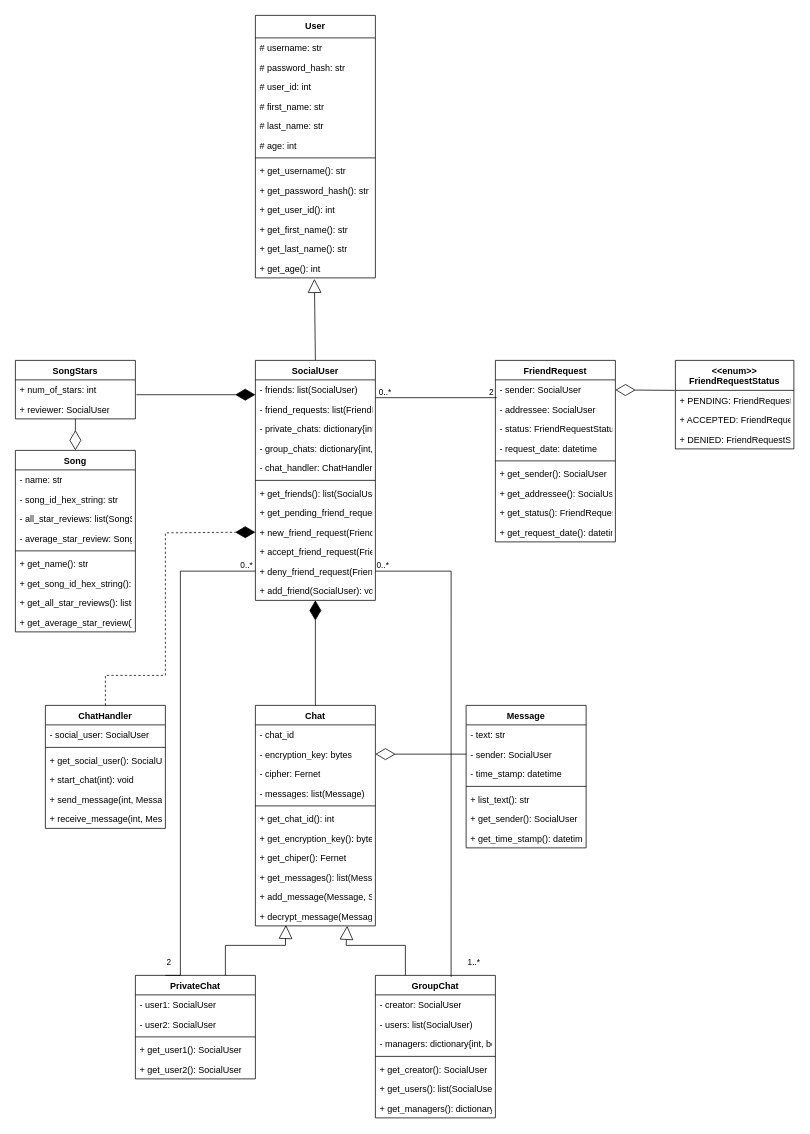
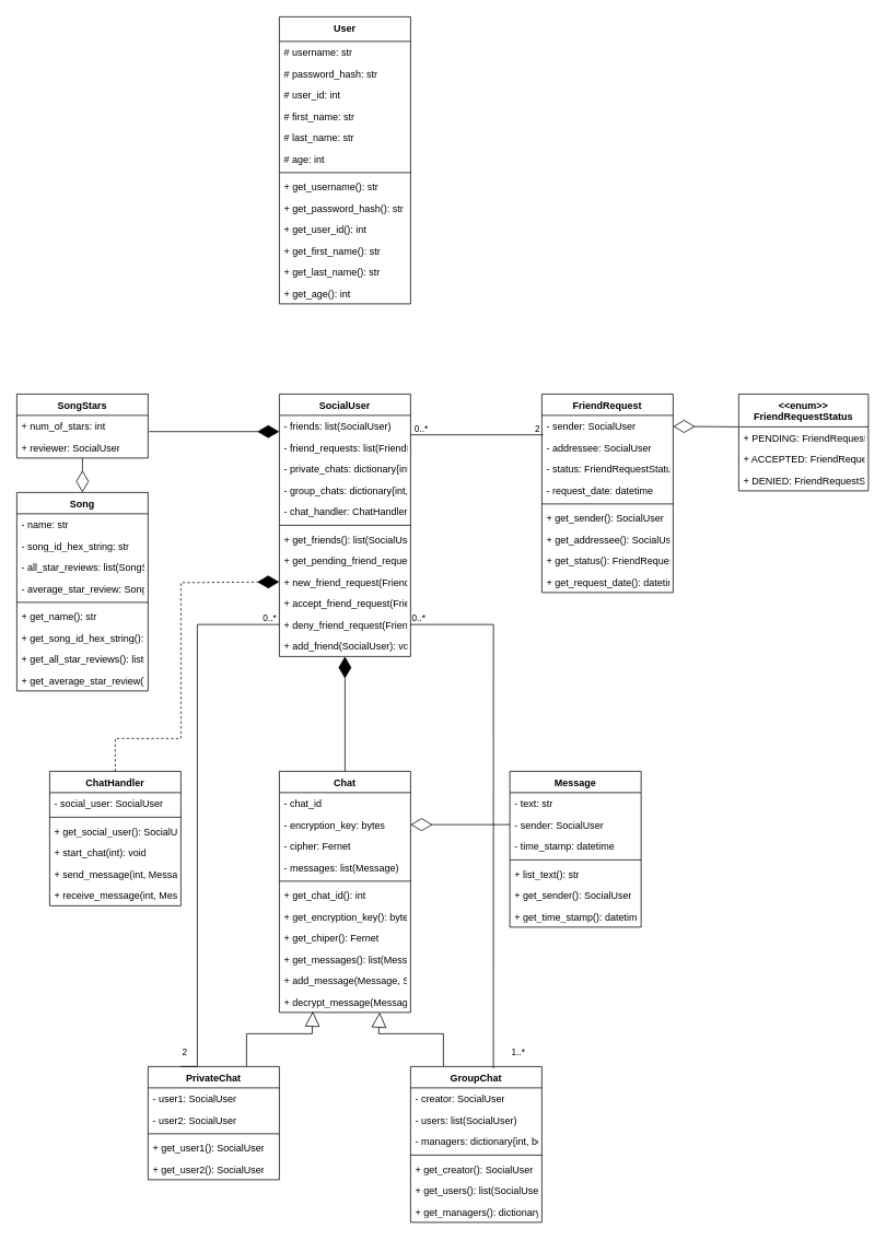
- <mxCell id="16" value="" style="endArrow=block;endSize=16;endFill=0;html=1;rounded=0;entryX=0.492;entryY=1.055;entryDx=0;entryDy=0;entryPerimeter=0;exitX=0.5;exitY=0;exitDx=0;exitDy=0;" parent="1" source="17" target="15" edge="1"><mxGeometry width="160" relative="1" as="geometry"><mxPoint x="430" y="470" as="sourcePoint" /><mxPoint x="440" y="390" as="targetPoint" /><Array as="points" /></mxGeometry></mxCell>
